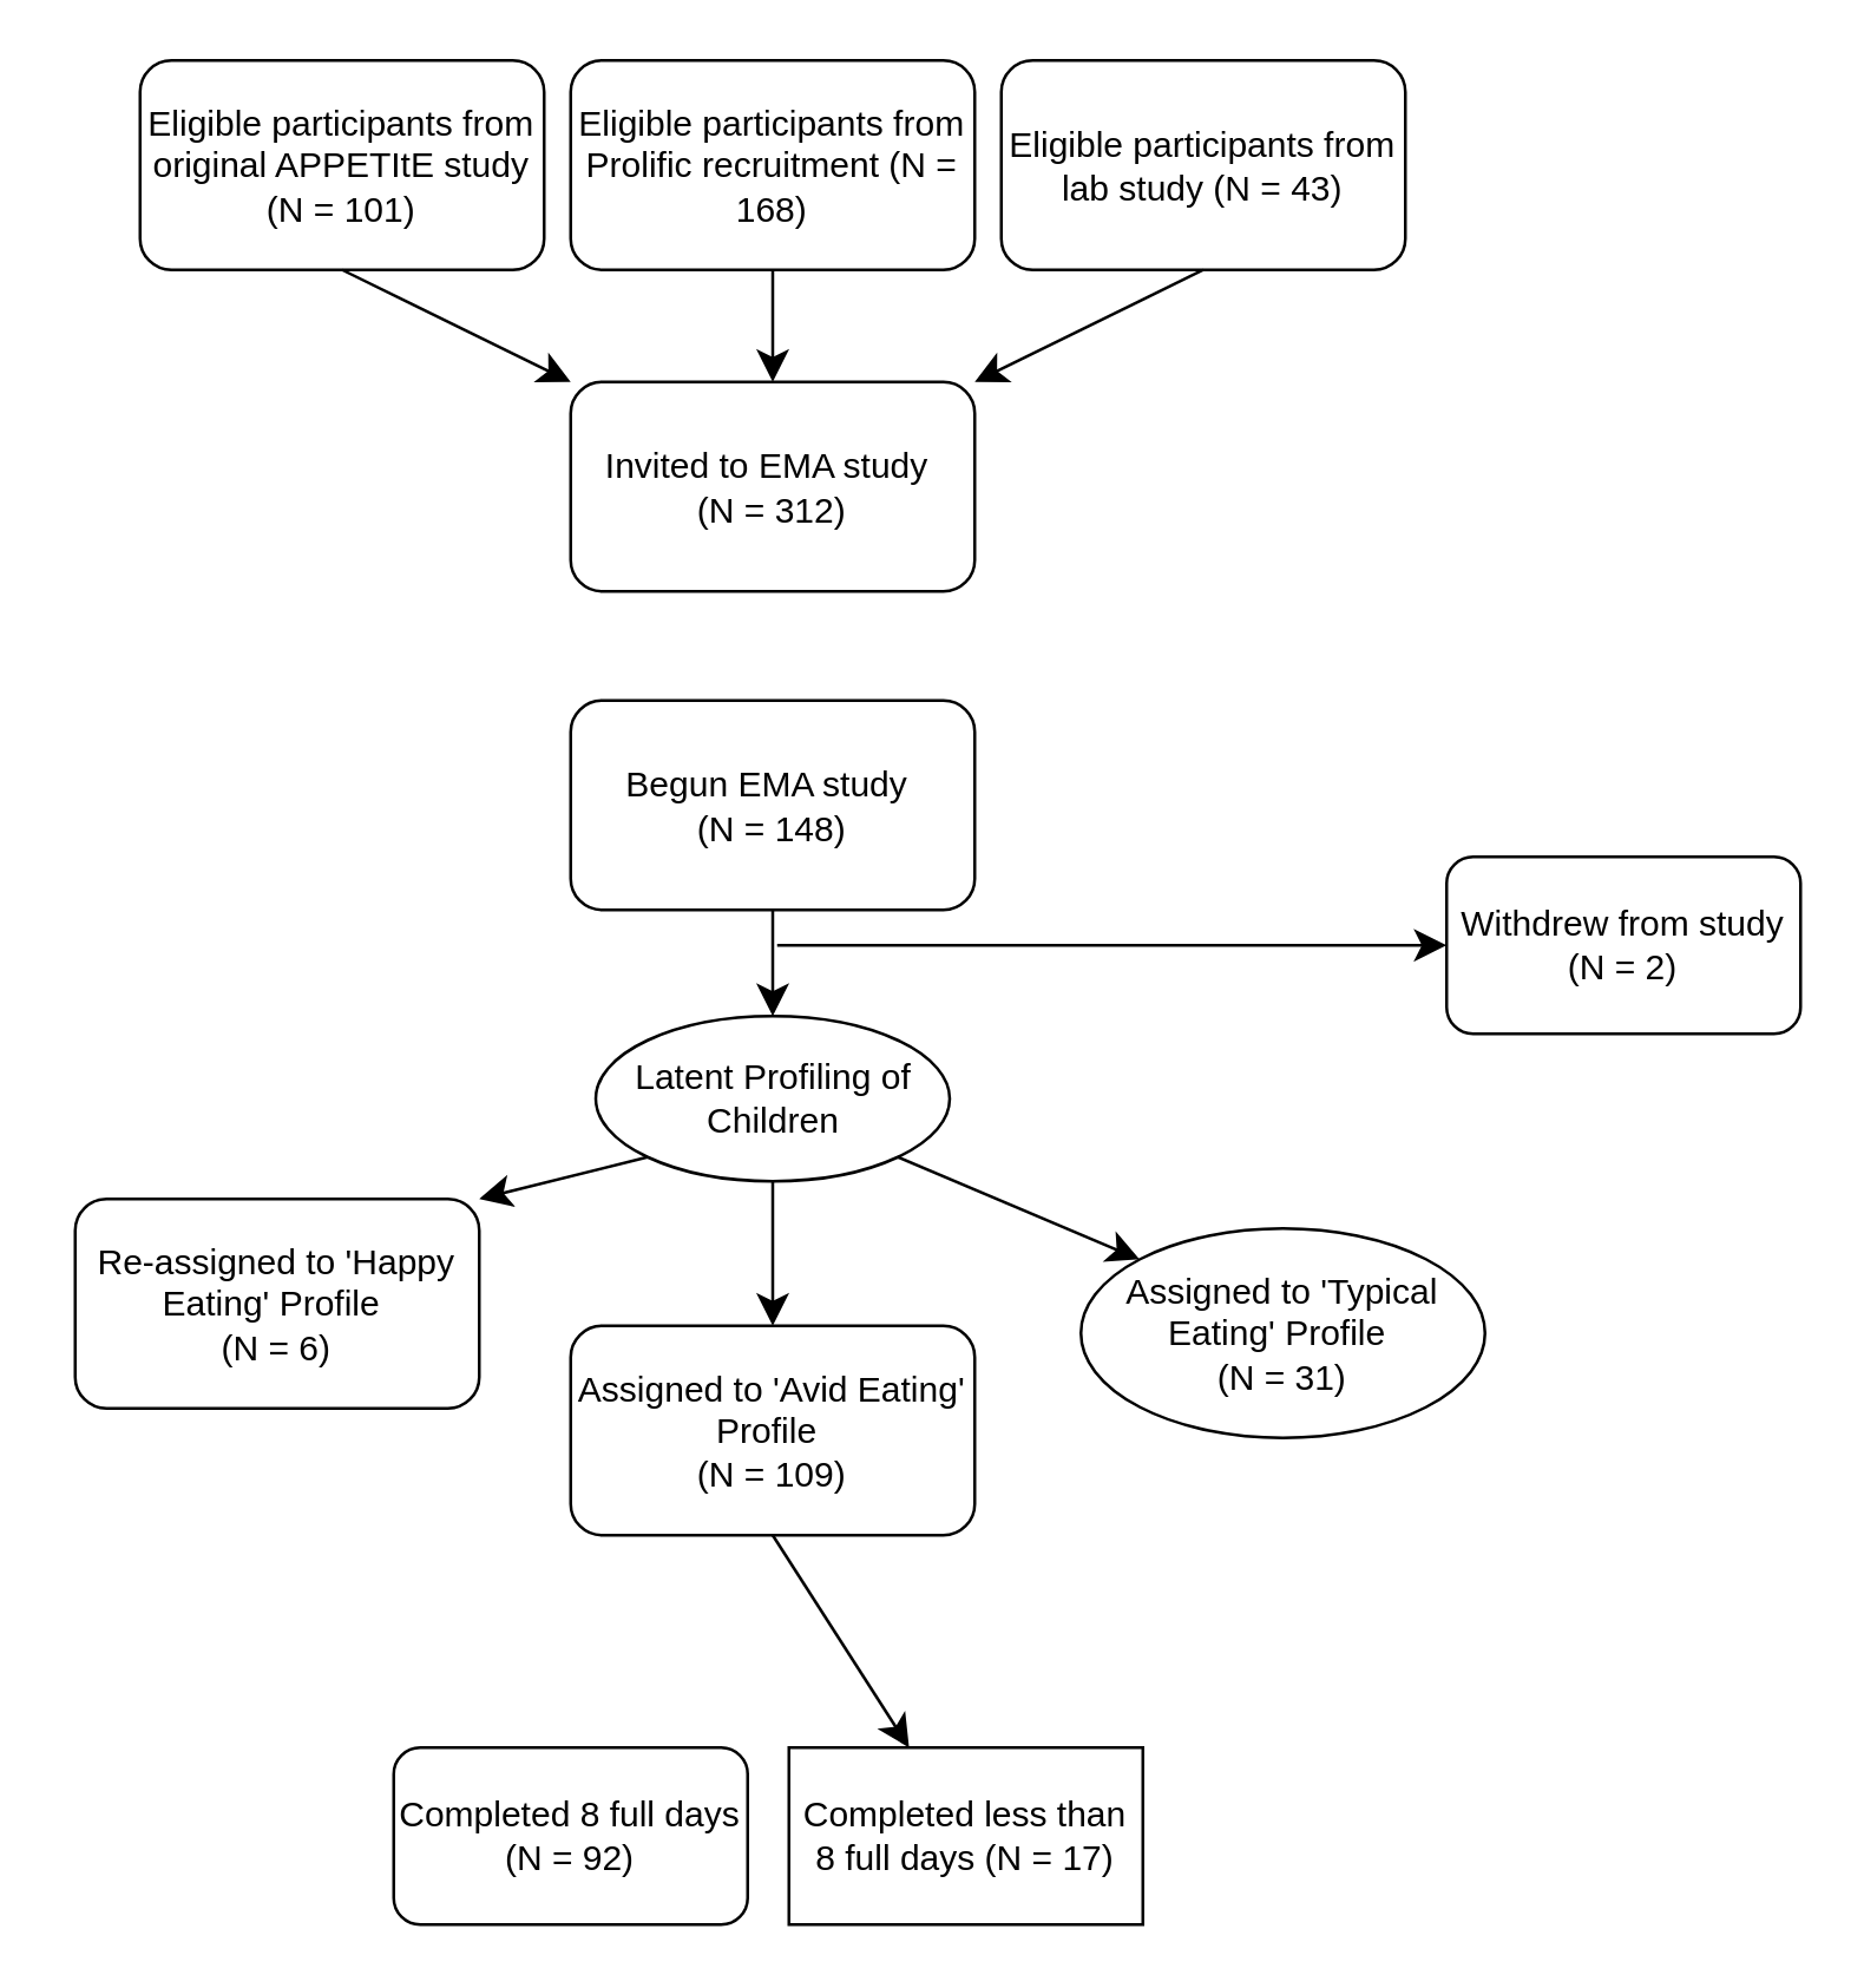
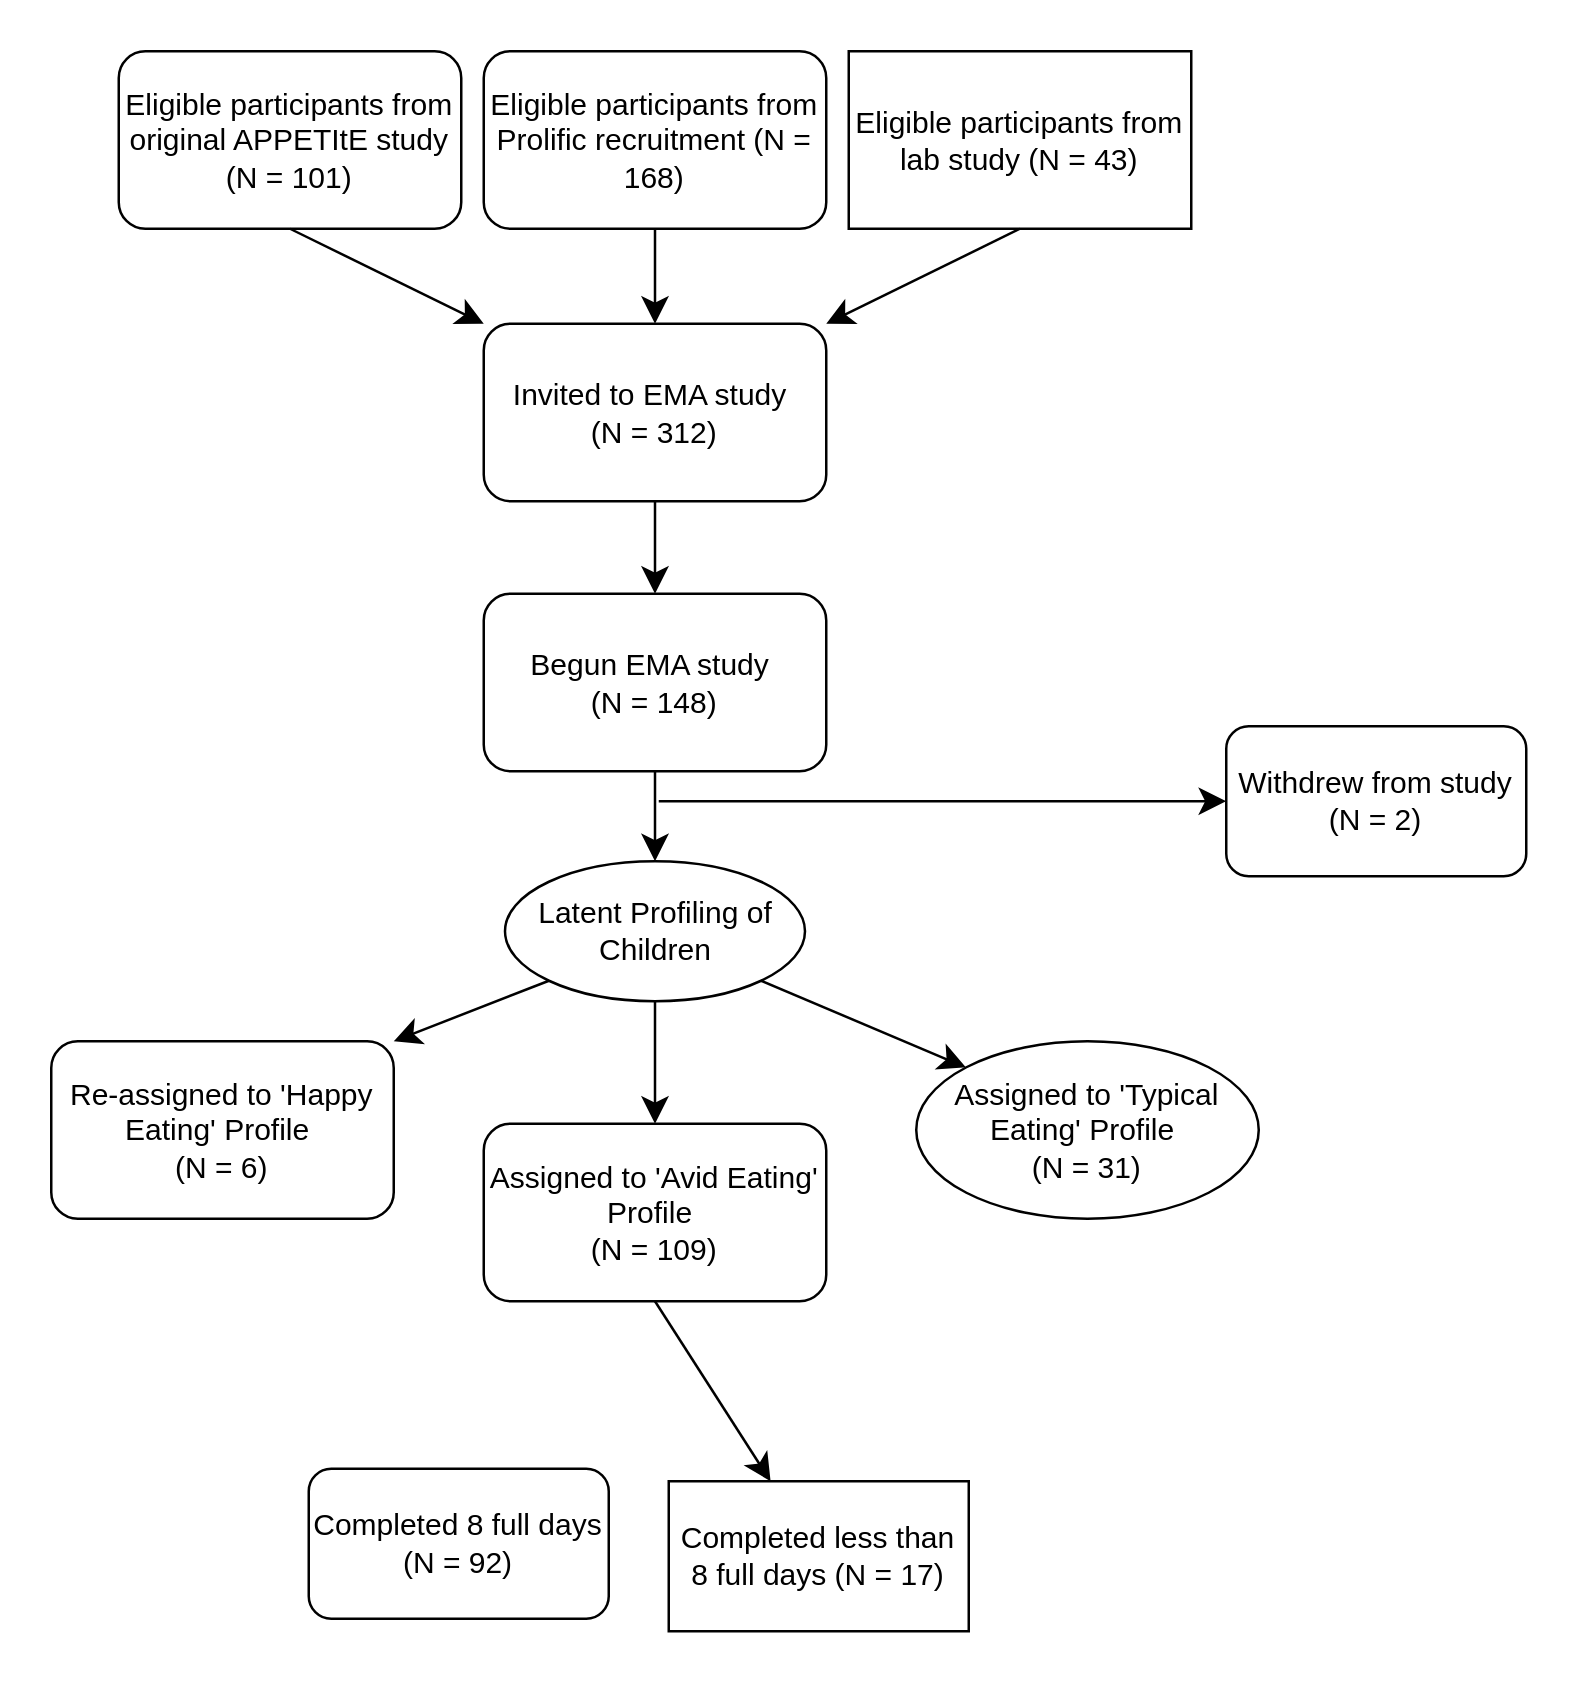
- <mxCell id="4" value="Eligible participants from lab study (N = 43)" style="rounded=1;whiteSpace=wrap;html=1;" vertex="1" parent="1"><mxGeometry x="339" y="20" width="137" height="71" as="geometry" /></mxCell>
+ <mxCell id="4" value="Eligible participants from lab study (N = 43)" style="whiteSpace=wrap;html=1;rounded=0;" vertex="1" parent="1"><mxGeometry x="339" y="20" width="137" height="71" as="geometry" /></mxCell>
+ <mxCell id="12" value="" style="endArrow=classic;html=1;rounded=0;fontSize=12;startSize=8;endSize=8;curved=1;exitX=0.5;exitY=1;exitDx=0;exitDy=0;" edge="1" parent="1" source="5" target="6"><mxGeometry width="50" height="50" relative="1" as="geometry"><mxPoint x="274" y="354" as="sourcePoint" /><mxPoint x="324" y="304" as="targetPoint" /></mxGeometry></mxCell>
- <mxCell id="7" value="Re-assigned to 'Happy Eating' Profile&amp;nbsp;&lt;div&gt;(N = 6)&lt;/div&gt;" style="rounded=1;whiteSpace=wrap;html=1;" vertex="1" parent="1"><mxGeometry x="25" y="406" width="137" height="71" as="geometry" /></mxCell>
+ <mxCell id="7" value="Re-assigned to 'Happy Eating' Profile&amp;nbsp;&lt;div&gt;(N = 6)&lt;/div&gt;" style="rounded=1;whiteSpace=wrap;html=1;" vertex="1" parent="1"><mxGeometry x="20" y="416" width="137" height="71" as="geometry" /></mxCell>
- <mxCell id="21" value="Completed 8 full days (N = 92)" style="rounded=1;whiteSpace=wrap;html=1;" vertex="1" parent="1"><mxGeometry x="133" y="592" width="120" height="60" as="geometry" /></mxCell>
+ <mxCell id="21" value="Completed 8 full days (N = 92)" style="rounded=1;whiteSpace=wrap;html=1;" vertex="1" parent="1"><mxGeometry x="123" y="587" width="120" height="60" as="geometry" /></mxCell>
